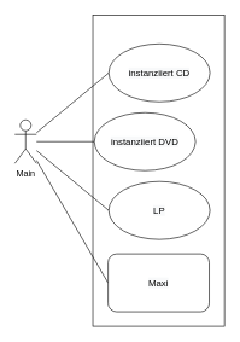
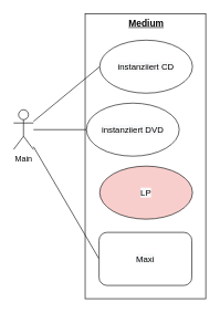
+ <mxCell id="12" value="Medium" style="text;html=1;align=center;verticalAlign=middle;resizable=0;points=[];autosize=1;strokeColor=none;fillColor=none;fontStyle=5;fontSize=14;" parent="1" vertex="1"><mxGeometry x="180" y="20" width="80" height="30" as="geometry" /></mxCell>
- <mxCell id="5" style="rounded=0;orthogonalLoop=1;jettySize=auto;html=1;entryX=0;entryY=0.5;entryDx=0;entryDy=0;endArrow=none;endFill=0;" parent="1" source="7" target="10" edge="1"><mxGeometry relative="1" as="geometry" /></mxCell>
- <mxCell id="10" value="&lt;font style=&quot;font-size: 13px;&quot;&gt;&lt;span style=&quot;color: rgb(0, 0, 0); font-family: sans-serif; font-style: normal; font-variant-ligatures: normal; font-variant-caps: normal; font-weight: 400; letter-spacing: normal; text-align: center; text-indent: 0px; text-transform: none; word-spacing: 0px; -webkit-text-stroke-width: 0px; background-color: rgb(248, 249, 250); text-decoration-thickness: initial; text-decoration-style: initial; text-decoration-color: initial; display: inline !important; float: none;&quot;&gt;LP&lt;/span&gt;&lt;/font&gt;" style="ellipse;whiteSpace=wrap;html=1;" parent="1" vertex="1"><mxGeometry x="150" y="250" width="140" height="80" as="geometry" /></mxCell>
+ <mxCell id="10" value="&lt;font style=&quot;font-size: 13px;&quot;&gt;&lt;span style=&quot;color: rgb(0, 0, 0); font-family: sans-serif; font-style: normal; font-variant-ligatures: normal; font-variant-caps: normal; font-weight: 400; letter-spacing: normal; text-align: center; text-indent: 0px; text-transform: none; word-spacing: 0px; -webkit-text-stroke-width: 0px; background-color: rgb(248, 249, 250); text-decoration-thickness: initial; text-decoration-style: initial; text-decoration-color: initial; display: inline !important; float: none;&quot;&gt;LP&lt;/span&gt;&lt;/font&gt;" style="ellipse;whiteSpace=wrap;html=1;fillColor=#f8cecc;" parent="1" vertex="1"><mxGeometry x="150" y="250" width="140" height="80" as="geometry" /></mxCell>
